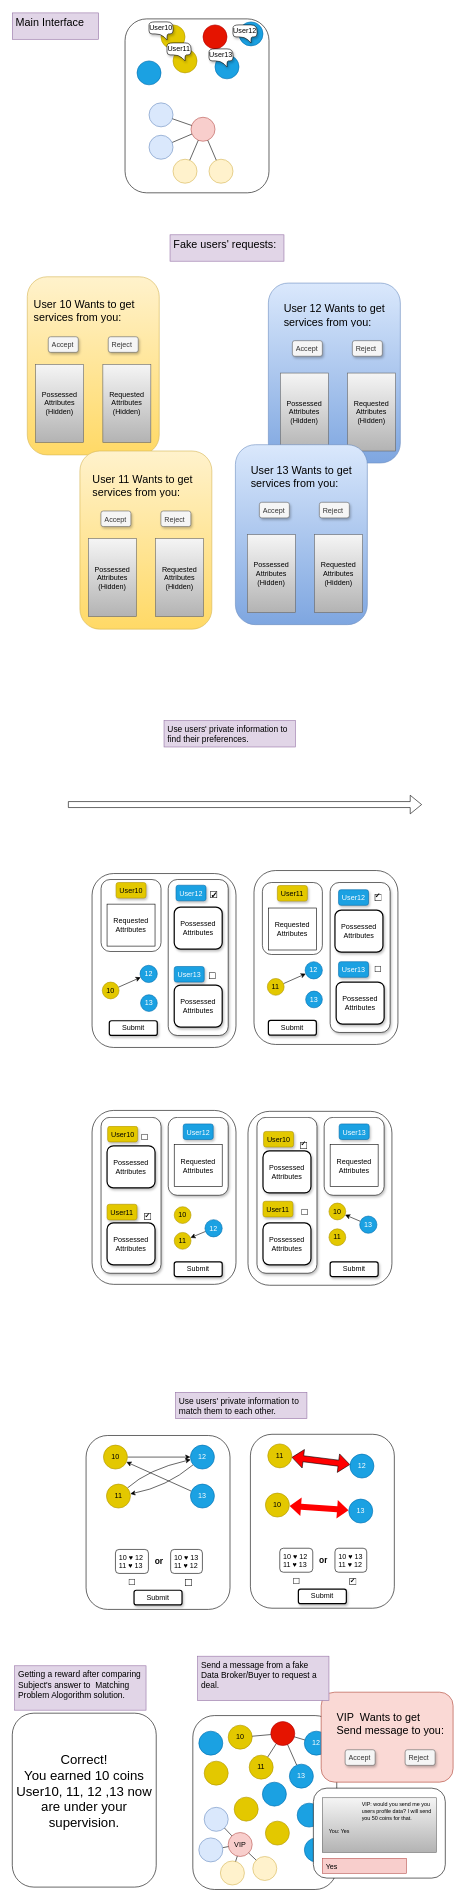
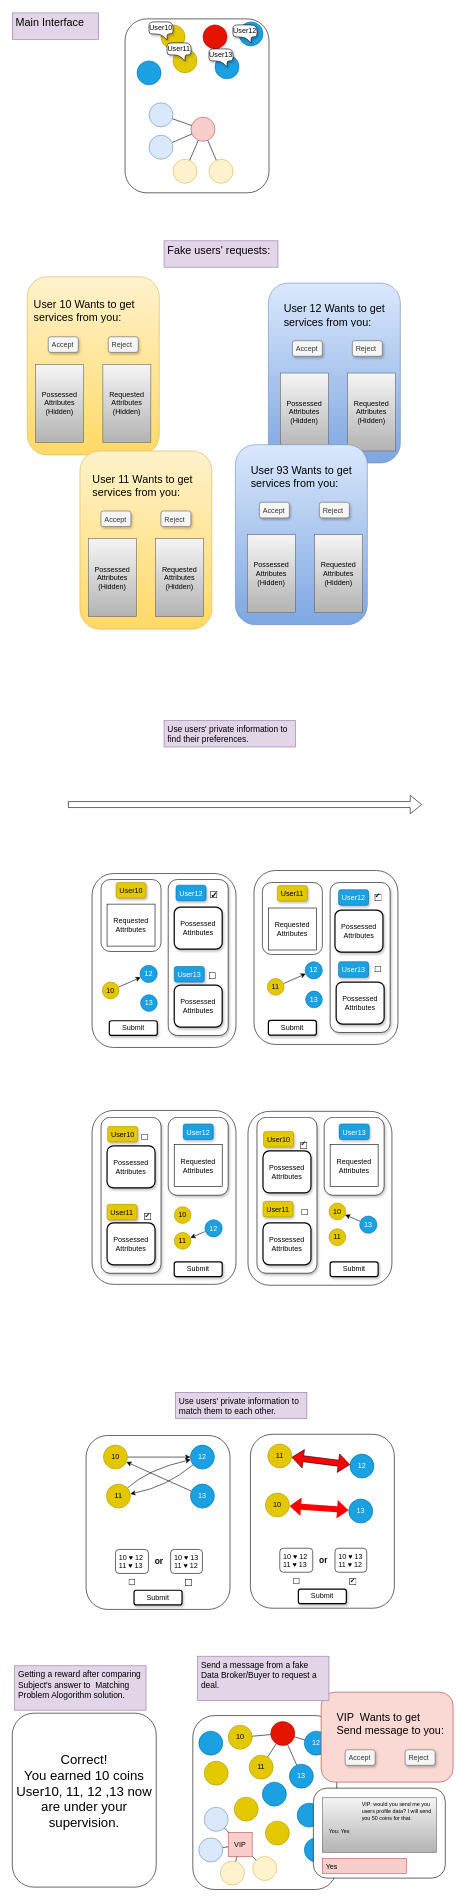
- <mxCell id="188" value="&lt;font style=&quot;font-size: 18px&quot;&gt;Fake users' requests:&lt;br&gt;&lt;/font&gt;" style="text;html=1;align=left;verticalAlign=top;spacingLeft=4;spacingRight=4;whiteSpace=wrap;overflow=hidden;rotatable=0;points=[[0,0.5],[1,0.5]];portConstraint=eastwest;fillColor=#e1d5e7;strokeColor=#9673a6;" vertex="1" parent="1"><mxGeometry x="283" y="390" width="190" height="44" as="geometry" /></mxCell>
+ <mxCell id="188" value="&lt;font style=&quot;font-size: 18px&quot;&gt;Fake users' requests:&lt;br&gt;&lt;/font&gt;" style="text;html=1;align=left;verticalAlign=top;spacingLeft=4;spacingRight=4;whiteSpace=wrap;overflow=hidden;rotatable=0;points=[[0,0.5],[1,0.5]];portConstraint=eastwest;fillColor=#e1d5e7;strokeColor=#9673a6;" vertex="1" parent="1"><mxGeometry x="273" y="400" width="190" height="44" as="geometry" /></mxCell>
- <mxCell id="182" value="&lt;font style=&quot;font-size: 18px&quot;&gt;User 13 Wants to get services from you:&lt;/font&gt;" style="text;html=1;align=left;verticalAlign=top;spacingLeft=4;spacingRight=4;whiteSpace=wrap;overflow=hidden;rotatable=0;points=[[0,0.5],[1,0.5]];portConstraint=eastwest;" vertex="1" parent="1"><mxGeometry x="412" y="766" width="190" height="44" as="geometry" /></mxCell>
+ <mxCell id="182" value="&lt;font style=&quot;font-size: 18px&quot;&gt;User 93 Wants to get services from you:&lt;/font&gt;" style="text;html=1;align=left;verticalAlign=top;spacingLeft=4;spacingRight=4;whiteSpace=wrap;overflow=hidden;rotatable=0;points=[[0,0.5],[1,0.5]];portConstraint=eastwest;" vertex="1" parent="1"><mxGeometry x="412" y="766" width="190" height="44" as="geometry" /></mxCell>
- <mxCell id="81" value="VIP" style="ellipse;whiteSpace=wrap;html=1;aspect=fixed;fillColor=#f8cecc;strokeColor=#b85450;" vertex="1" parent="1"><mxGeometry x="380" y="3054" width="40" height="40" as="geometry" /></mxCell>
+ <mxCell id="81" value="VIP" style="whiteSpace=wrap;html=1;aspect=fixed;fillColor=#f8cecc;strokeColor=#b85450;rounded=0;" vertex="1" parent="1"><mxGeometry x="380" y="3054" width="40" height="40" as="geometry" /></mxCell>
